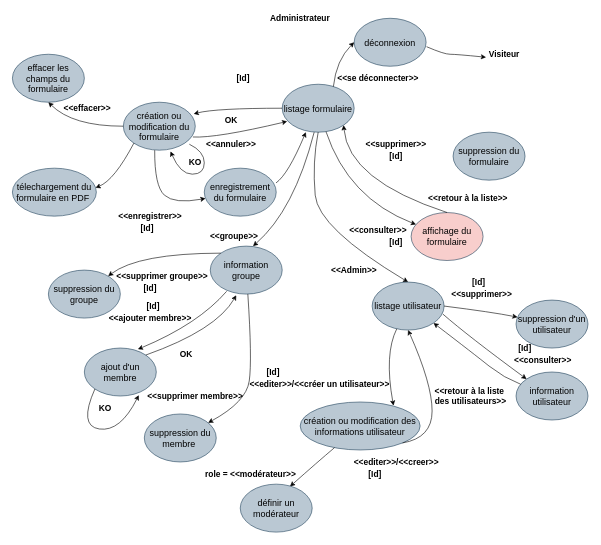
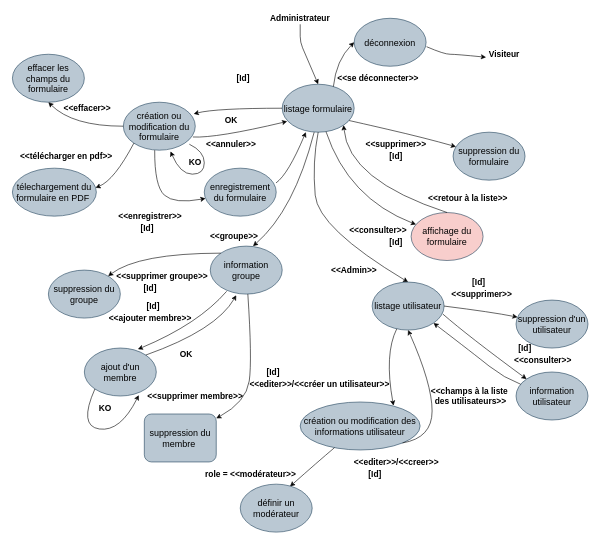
+ <mxCell id="3" value="" style="endArrow=classic;html=1;entryX=0.5;entryY=0;entryDx=0;entryDy=0;exitX=0.5;exitY=1;exitDx=0;exitDy=0;" parent="1" source="4" target="2" edge="1"><mxGeometry width="50" height="50" relative="1" as="geometry"><mxPoint x="350" y="170" as="sourcePoint" /><mxPoint x="380" y="130" as="targetPoint" /><Array as="points"><mxPoint x="500" y="70" /></Array></mxGeometry></mxCell>
+ <mxCell id="16" value="" style="curved=1;endArrow=classic;html=1;rounded=0;" edge="1" parent="1" source="2" target="9"><mxGeometry width="50" height="50" relative="1" as="geometry"><mxPoint x="510" y="220" as="sourcePoint" /><mxPoint x="560" y="170" as="targetPoint" /><Array as="points"><mxPoint x="580" y="200" /><mxPoint x="710" y="230" /></Array></mxGeometry></mxCell>
+ <mxCell id="24" value="&lt;span style=&quot;font-size: 14px&quot;&gt;&lt;b&gt;&amp;lt;&amp;lt;télécharger en pdf&amp;gt;&amp;gt;&lt;/b&gt;&lt;/span&gt;" style="text;html=1;strokeColor=none;fillColor=none;align=center;verticalAlign=middle;whiteSpace=wrap;rounded=0;" vertex="1" parent="1"><mxGeometry x="30" y="250" width="160" height="20" as="geometry" /></mxCell>
- <mxCell id="70" value="&lt;b&gt;&lt;font style=&quot;font-size: 14px&quot;&gt;&amp;lt;&amp;lt;retour à la liste&lt;br&gt;&amp;nbsp;des utilisateurs&amp;gt;&amp;gt;&lt;br&gt;&lt;/font&gt;&lt;/b&gt;" style="text;html=1;strokeColor=none;fillColor=none;align=center;verticalAlign=middle;whiteSpace=wrap;rounded=0;" vertex="1" parent="1"><mxGeometry x="660" y="650" width="245" height="20" as="geometry" /></mxCell>
+ <mxCell id="70" value="&lt;b&gt;&lt;font style=&quot;font-size: 14px&quot;&gt;&amp;lt;&amp;lt;champs à la liste&lt;br&gt;&amp;nbsp;des utilisateurs&amp;gt;&amp;gt;&lt;br&gt;&lt;/font&gt;&lt;/b&gt;" style="text;html=1;strokeColor=none;fillColor=none;align=center;verticalAlign=middle;whiteSpace=wrap;rounded=0;" vertex="1" parent="1"><mxGeometry x="660" y="650" width="245" height="20" as="geometry" /></mxCell>
- <mxCell id="55" value="&lt;font style=&quot;font-size: 15px&quot;&gt;suppression du membre&amp;nbsp;&lt;br&gt;&lt;/font&gt;" style="ellipse;whiteSpace=wrap;html=1;fillColor=#bac8d3;strokeColor=#23445d;shadow=0;" vertex="1" parent="1"><mxGeometry x="240" y="690" width="120" height="80" as="geometry" /></mxCell>
+ <mxCell id="55" value="&lt;font style=&quot;font-size: 15px&quot;&gt;suppression du membre&amp;nbsp;&lt;br&gt;&lt;/font&gt;" style="whiteSpace=wrap;html=1;fillColor=#bac8d3;strokeColor=#23445d;shadow=0;rounded=1;" vertex="1" parent="1"><mxGeometry x="240" y="690" width="120" height="80" as="geometry" /></mxCell>
